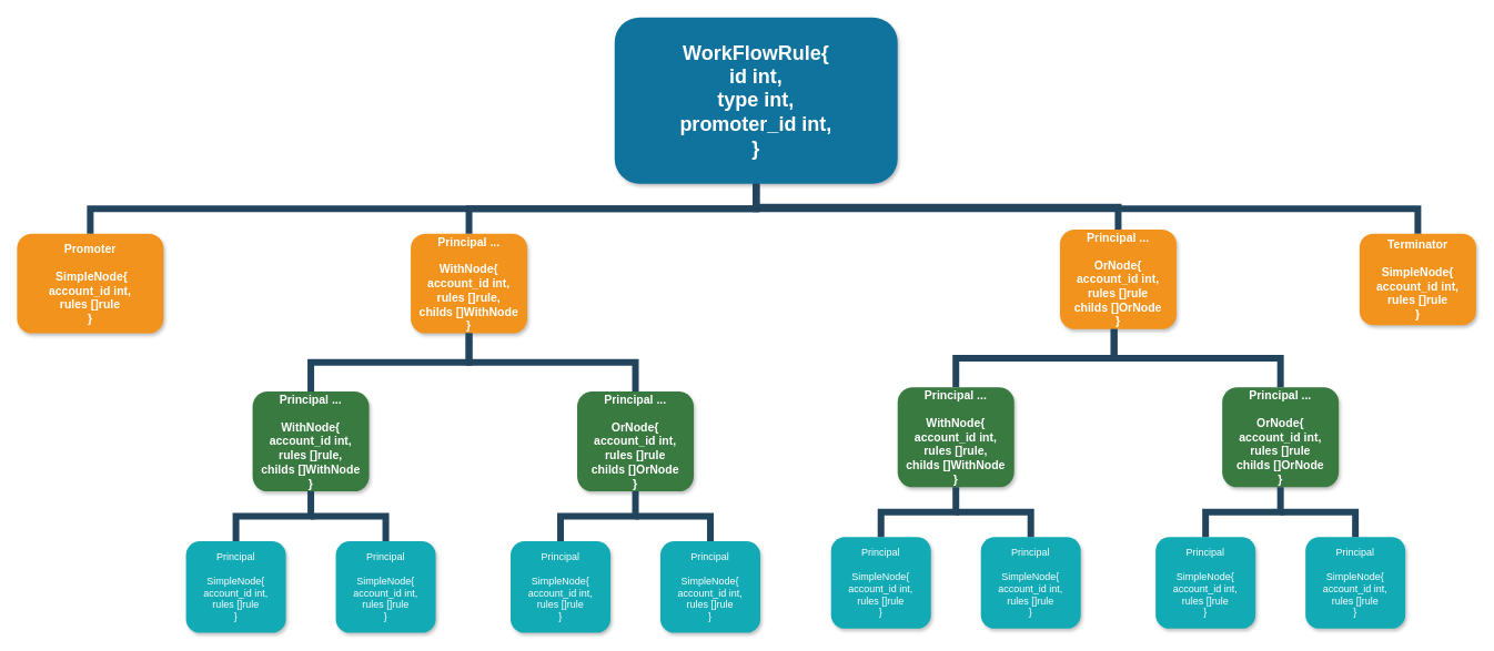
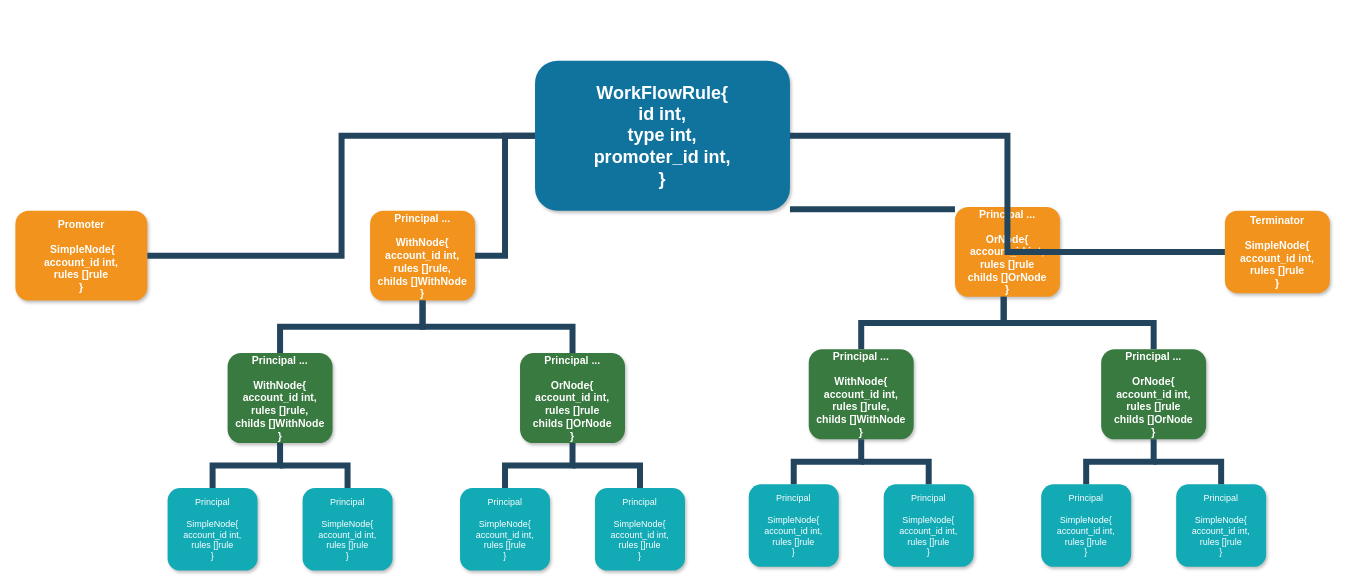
- <mxCell id="2" value="WorkFlowRule{&#10;id int,&#10;type int,&#10;promoter_id int,&#10;}" style="whiteSpace=wrap;rounded=1;shadow=1;fillColor=#10739E;strokeColor=none;fontColor=#FFFFFF;fontStyle=1;fontSize=24" parent="1" vertex="1"><mxGeometry x="738" y="20" width="340" height="200" as="geometry" /></mxCell>
+ <mxCell id="2" value="WorkFlowRule{&#10;id int,&#10;type int,&#10;promoter_id int,&#10;}" style="whiteSpace=wrap;rounded=1;shadow=1;fillColor=#10739E;strokeColor=none;fontColor=#FFFFFF;fontStyle=1;fontSize=24" parent="1" vertex="1"><mxGeometry x="713" y="80" width="340" height="200" as="geometry" /></mxCell>
